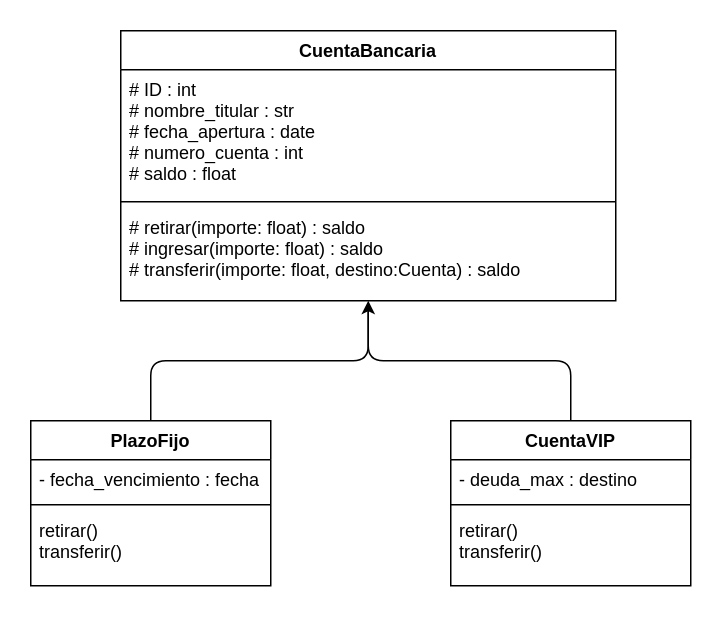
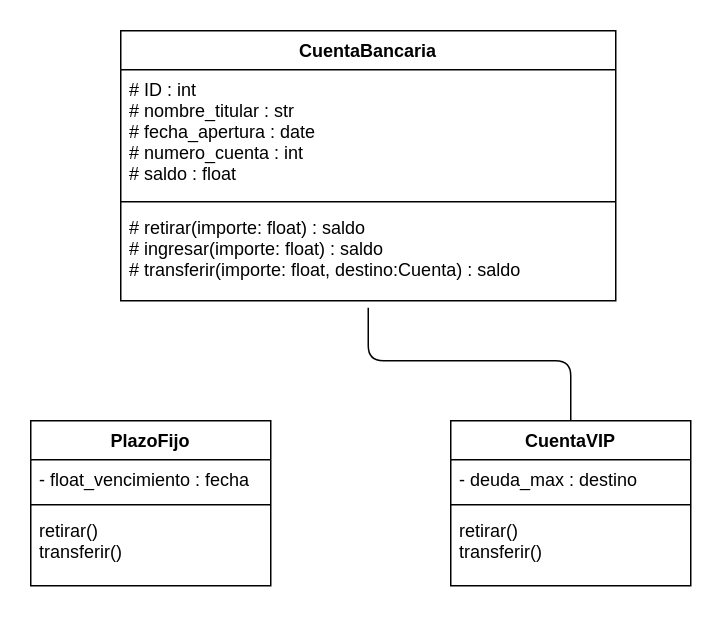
- <mxCell id="6" style="edgeStyle=none;html=1;exitX=0.5;exitY=0;exitDx=0;exitDy=0;entryX=0.5;entryY=1;entryDx=0;entryDy=0;" edge="1" parent="1" source="7" target="2"><mxGeometry relative="1" as="geometry"><Array as="points"><mxPoint x="100" y="240" /><mxPoint x="245" y="240" /></Array></mxGeometry></mxCell>
- <mxCell id="8" value="- fecha_vencimiento : fecha" style="text;strokeColor=none;fillColor=none;align=left;verticalAlign=top;spacingLeft=4;spacingRight=4;overflow=hidden;rotatable=0;points=[[0,0.5],[1,0.5]];portConstraint=eastwest;" vertex="1" parent="7"><mxGeometry y="26" width="160" height="26" as="geometry" /></mxCell>
+ <mxCell id="8" value="- float_vencimiento : fecha" style="text;strokeColor=none;fillColor=none;align=left;verticalAlign=top;spacingLeft=4;spacingRight=4;overflow=hidden;rotatable=0;points=[[0,0.5],[1,0.5]];portConstraint=eastwest;" vertex="1" parent="7"><mxGeometry y="26" width="160" height="26" as="geometry" /></mxCell>
